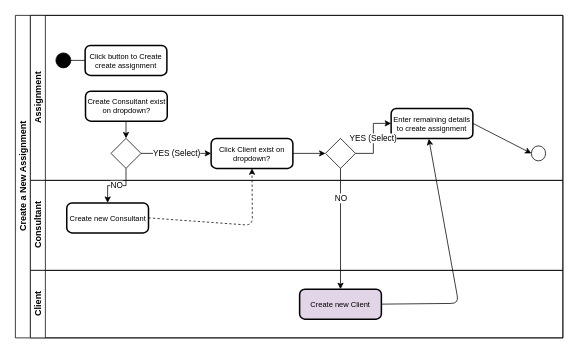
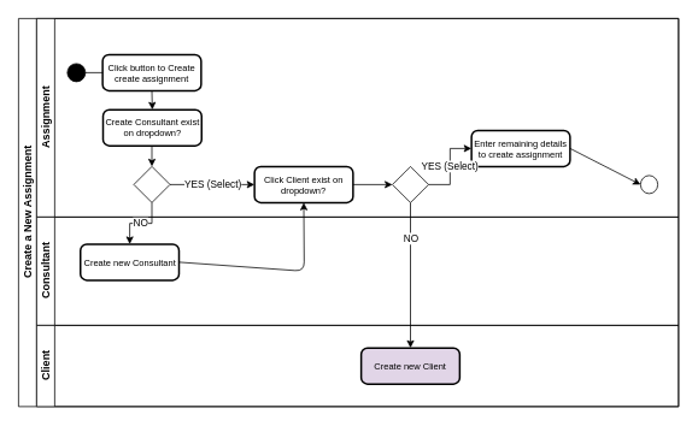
+ <mxCell id="18" value="" style="endArrow=classic;html=1;fontSize=10;exitX=0.5;exitY=1;exitDx=0;exitDy=0;entryX=0.5;entryY=0;entryDx=0;entryDy=0;" edge="1" parent="3" source="7" target="8"><mxGeometry width="50" height="50" relative="1" as="geometry"><mxPoint x="351" y="240" as="sourcePoint" /><mxPoint x="401" y="190" as="targetPoint" /></mxGeometry></mxCell>
- <mxCell id="19" value="" style="endArrow=classic;html=1;fontSize=10;exitX=1;exitY=0.5;exitDx=0;exitDy=0;entryX=0.5;entryY=1;entryDx=0;entryDy=0;dashed=1;" edge="1" parent="2" source="23" target="9"><mxGeometry width="50" height="50" relative="1" as="geometry"><mxPoint x="356.5" y="450" as="sourcePoint" /><mxPoint x="447.749" y="280.56" as="targetPoint" /><Array as="points"><mxPoint x="316" y="280" /></Array></mxGeometry></mxCell>
+ <mxCell id="19" value="" style="endArrow=classic;html=1;fontSize=10;exitX=1;exitY=0.5;exitDx=0;exitDy=0;entryX=0.5;entryY=1;entryDx=0;entryDy=0;" edge="1" parent="2" source="23" target="9"><mxGeometry width="50" height="50" relative="1" as="geometry"><mxPoint x="356.5" y="450" as="sourcePoint" /><mxPoint x="447.749" y="280.56" as="targetPoint" /><Array as="points"><mxPoint x="316" y="280" /></Array></mxGeometry></mxCell>
- <mxCell id="21" value="" style="endArrow=classic;html=1;fontSize=10;exitX=1;exitY=0.5;exitDx=0;exitDy=0;entryX=0.461;entryY=1.014;entryDx=0;entryDy=0;entryPerimeter=0;" edge="1" parent="2" source="25" target="15"><mxGeometry width="50" height="50" relative="1" as="geometry"><mxPoint x="356.5" y="254" as="sourcePoint" /><mxPoint x="406.5" y="204" as="targetPoint" /><Array as="points"><mxPoint x="591" y="384" /></Array></mxGeometry></mxCell>
